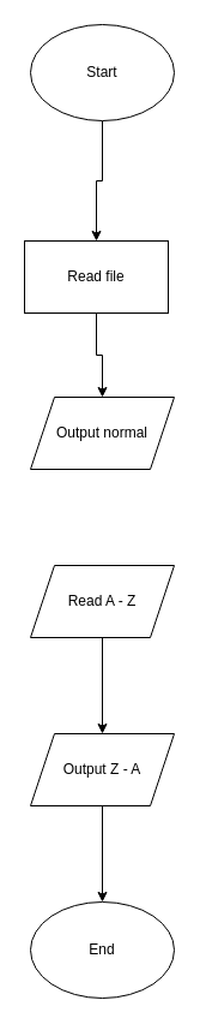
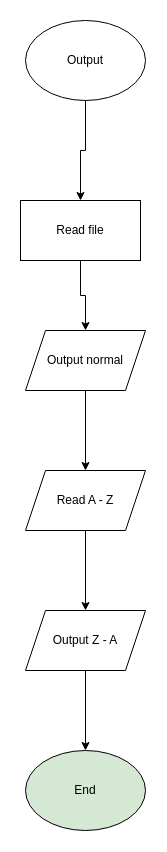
- <mxCell id="3" value="Start" style="ellipse;whiteSpace=wrap;html=1;" vertex="1" parent="1"><mxGeometry x="25" y="20" width="120" height="80" as="geometry" /></mxCell>
+ <mxCell id="3" value="Output" style="ellipse;whiteSpace=wrap;html=1;" vertex="1" parent="1"><mxGeometry x="25" y="20" width="120" height="80" as="geometry" /></mxCell>
+ <mxCell id="6" value="" style="edgeStyle=orthogonalEdgeStyle;rounded=0;orthogonalLoop=1;jettySize=auto;html=1;" edge="1" parent="1" source="7" target="9"><mxGeometry relative="1" as="geometry" /></mxCell>
- <mxCell id="12" value="End" style="ellipse;whiteSpace=wrap;html=1;" vertex="1" parent="1"><mxGeometry x="25" y="750" width="120" height="80" as="geometry" /></mxCell>
+ <mxCell id="12" value="End" style="ellipse;whiteSpace=wrap;html=1;fillColor=#d5e8d4;" vertex="1" parent="1"><mxGeometry x="25" y="750" width="120" height="80" as="geometry" /></mxCell>
